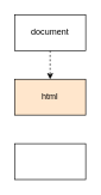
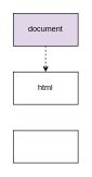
- <mxCell id="4" value="document" style="rounded=0;whiteSpace=wrap;html=1;" vertex="1" parent="1"><mxGeometry x="20" y="20" width="100" height="50" as="geometry" /></mxCell>
+ <mxCell id="4" value="document" style="rounded=0;whiteSpace=wrap;html=1;fillColor=#e1d5e7;" vertex="1" parent="1"><mxGeometry x="20" y="20" width="100" height="50" as="geometry" /></mxCell>
- <mxCell id="2" value="html" style="rounded=0;whiteSpace=wrap;html=1;fillColor=#ffe6cc;" parent="1" vertex="1"><mxGeometry x="20" y="110" width="100" height="50" as="geometry" /></mxCell>
+ <mxCell id="2" value="html" style="rounded=0;whiteSpace=wrap;html=1;" parent="1" vertex="1"><mxGeometry x="20" y="110" width="100" height="50" as="geometry" /></mxCell>
